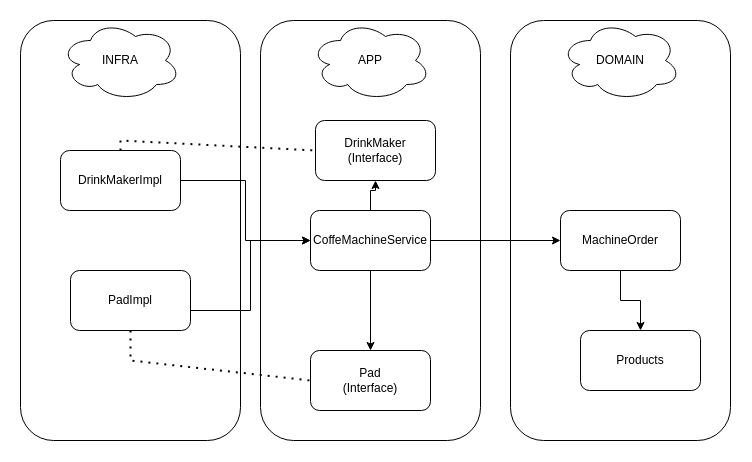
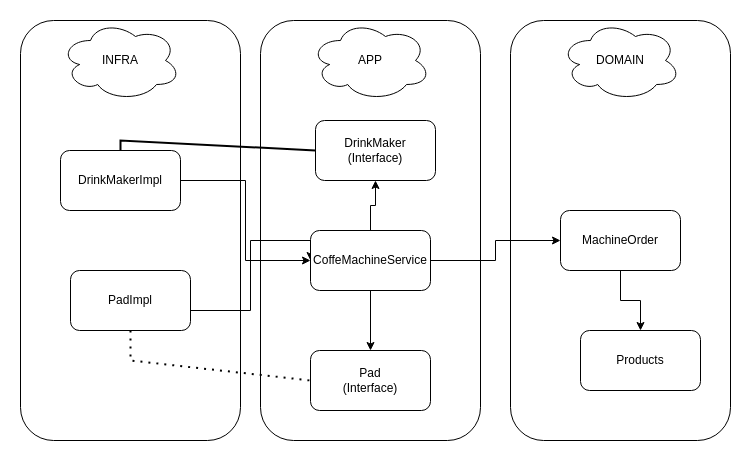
- <mxCell id="22" value="" style="endArrow=none;dashed=1;html=1;dashPattern=1 3;strokeWidth=2;rounded=0;exitX=0.5;exitY=0;exitDx=0;exitDy=0;entryX=0;entryY=0.5;entryDx=0;entryDy=0;" edge="1" parent="1" source="6" target="9"><mxGeometry width="50" height="50" relative="1" as="geometry"><mxPoint x="390" y="260" as="sourcePoint" /><mxPoint x="440" y="210" as="targetPoint" /><Array as="points"><mxPoint x="120" y="140" /></Array></mxGeometry></mxCell>
+ <mxCell id="22" value="" style="endArrow=none;dashed=0;html=1;dashPattern=1 3;strokeWidth=2;rounded=0;exitX=0.5;exitY=0;exitDx=0;exitDy=0;entryX=0;entryY=0.5;entryDx=0;entryDy=0;" edge="1" parent="1" source="6" target="9"><mxGeometry width="50" height="50" relative="1" as="geometry"><mxPoint x="390" y="260" as="sourcePoint" /><mxPoint x="440" y="210" as="targetPoint" /><Array as="points"><mxPoint x="120" y="140" /></Array></mxGeometry></mxCell>
- <mxCell id="17" value="CoffeMachineService" style="rounded=1;whiteSpace=wrap;html=1;" vertex="1" parent="1"><mxGeometry x="310" y="210" width="120" height="60" as="geometry" /></mxCell>
+ <mxCell id="17" value="CoffeMachineService" style="rounded=1;whiteSpace=wrap;html=1;" vertex="1" parent="1"><mxGeometry x="310" y="230" width="120" height="60" as="geometry" /></mxCell>
